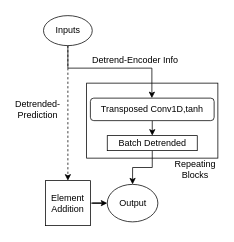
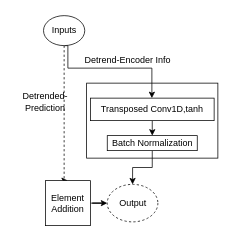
- <mxCell id="4" value="Inputs" style="ellipse;whiteSpace=wrap;html=1;" vertex="1" parent="1"><mxGeometry x="57.5" y="20" width="65" height="40" as="geometry" /></mxCell>
+ <mxCell id="4" value="Inputs" style="ellipse;whiteSpace=wrap;html=1;" vertex="1" parent="1"><mxGeometry x="57.5" y="20" width="55" height="40" as="geometry" /></mxCell>
- <mxCell id="7" value="Detrend-Encoder Info" style="text;html=1;strokeColor=none;fillColor=none;align=center;verticalAlign=middle;whiteSpace=wrap;rounded=0;" vertex="1" parent="1"><mxGeometry x="120" y="70" width="120" height="20" as="geometry" /></mxCell>
+ <mxCell id="7" value="Detrend-Encoder Info" style="text;html=1;strokeColor=none;fillColor=none;align=center;verticalAlign=middle;whiteSpace=wrap;rounded=0;" vertex="1" parent="1"><mxGeometry x="110" y="70" width="120" height="20" as="geometry" /></mxCell>
- <mxCell id="12" value="Detrended-Prediction" style="text;html=1;strokeColor=none;fillColor=none;align=center;verticalAlign=middle;whiteSpace=wrap;rounded=0;" vertex="1" parent="1"><mxGeometry x="20" y="130" width="60" height="30" as="geometry" /></mxCell>
+ <mxCell id="12" value="Detrended-Prediction" style="text;html=1;strokeColor=none;fillColor=none;align=center;verticalAlign=middle;whiteSpace=wrap;rounded=0;" vertex="1" parent="1"><mxGeometry x="30" y="120" width="60" height="30" as="geometry" /></mxCell>
- <mxCell id="6" value="Transposed Conv1D,tanh" style="whiteSpace=wrap;html=1;rounded=1;" vertex="1" parent="1"><mxGeometry x="120" y="130" width="165" height="30" as="geometry" /></mxCell>
+ <mxCell id="6" value="Transposed Conv1D,tanh" style="rounded=0;whiteSpace=wrap;html=1;" vertex="1" parent="1"><mxGeometry x="120" y="130" width="165" height="30" as="geometry" /></mxCell>
- <mxCell id="9" value="Batch Detrended" style="rounded=0;whiteSpace=wrap;html=1;" vertex="1" parent="1"><mxGeometry x="142.5" y="180" width="120" height="20" as="geometry" /></mxCell>
+ <mxCell id="9" value="Batch Normalization" style="rounded=0;whiteSpace=wrap;html=1;" vertex="1" parent="1"><mxGeometry x="142.5" y="180" width="120" height="20" as="geometry" /></mxCell>
- <mxCell id="14" value="Repeating Blocks" style="text;html=1;strokeColor=none;fillColor=none;align=center;verticalAlign=middle;whiteSpace=wrap;rounded=0;" vertex="1" parent="1"><mxGeometry x="230" y="210" width="60" height="30" as="geometry" /></mxCell>
- <mxCell id="15" value="Output" style="ellipse;whiteSpace=wrap;html=1;fillColor=default;" vertex="1" parent="1"><mxGeometry x="142.5" y="245" width="67.5" height="50" as="geometry" /></mxCell>
+ <mxCell id="15" value="Output" style="ellipse;whiteSpace=wrap;html=1;fillColor=default;dashed=1;" vertex="1" parent="1"><mxGeometry x="142.5" y="245" width="67.5" height="50" as="geometry" /></mxCell>
